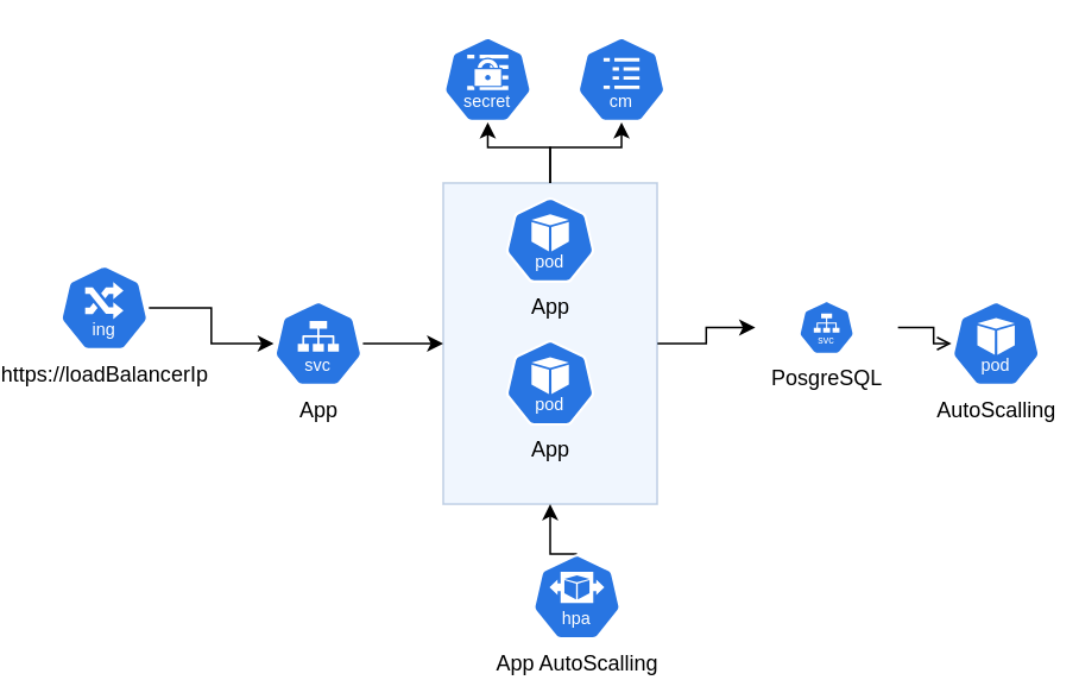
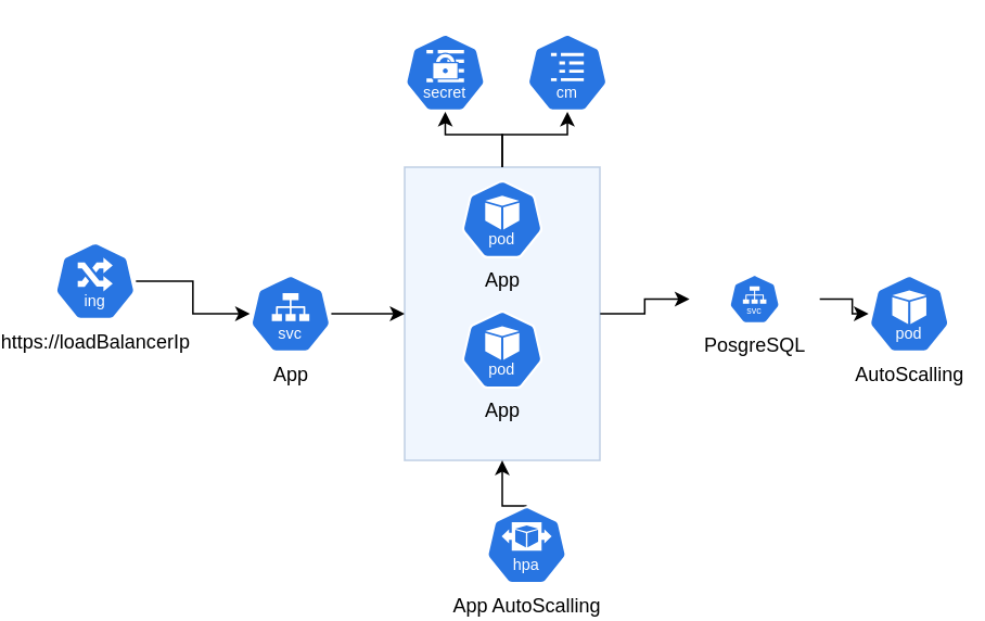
- <mxCell id="16" style="edgeStyle=orthogonalEdgeStyle;rounded=0;orthogonalLoop=1;jettySize=auto;html=1;endArrow=open;" edge="1" parent="1" source="17" target="18"><mxGeometry relative="1" as="geometry" /></mxCell>
+ <mxCell id="16" style="edgeStyle=orthogonalEdgeStyle;rounded=0;orthogonalLoop=1;jettySize=auto;html=1;" edge="1" parent="1" source="17" target="18"><mxGeometry relative="1" as="geometry" /></mxCell>
